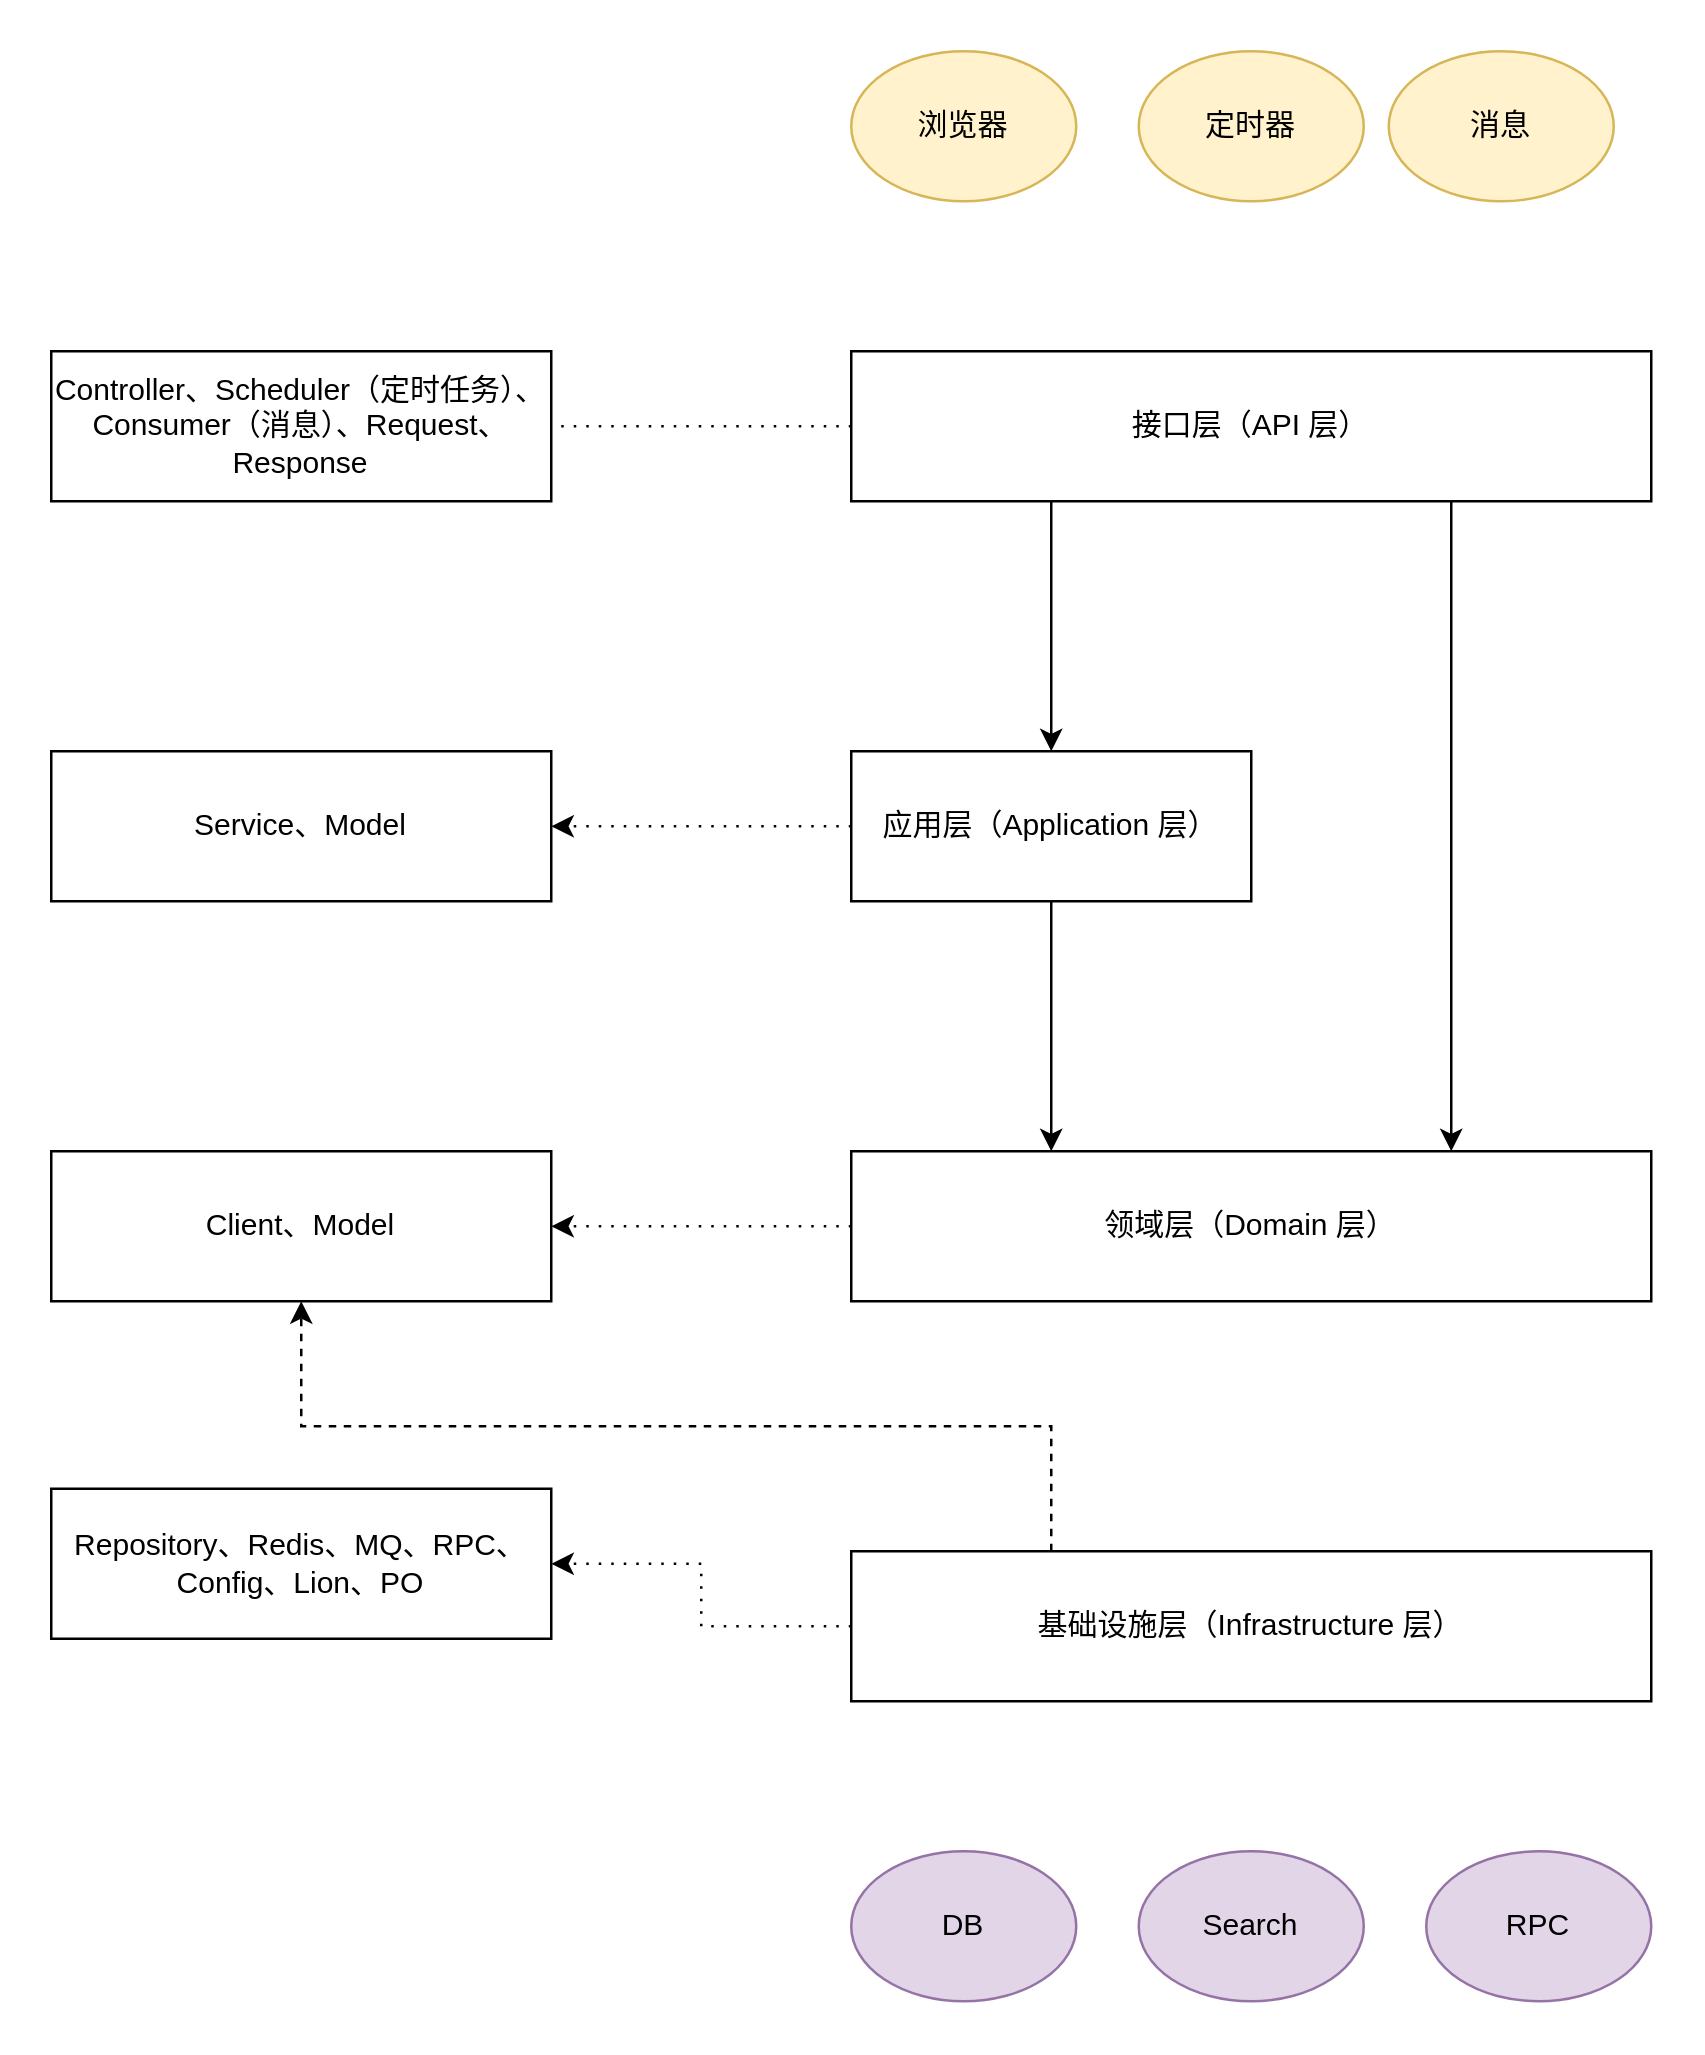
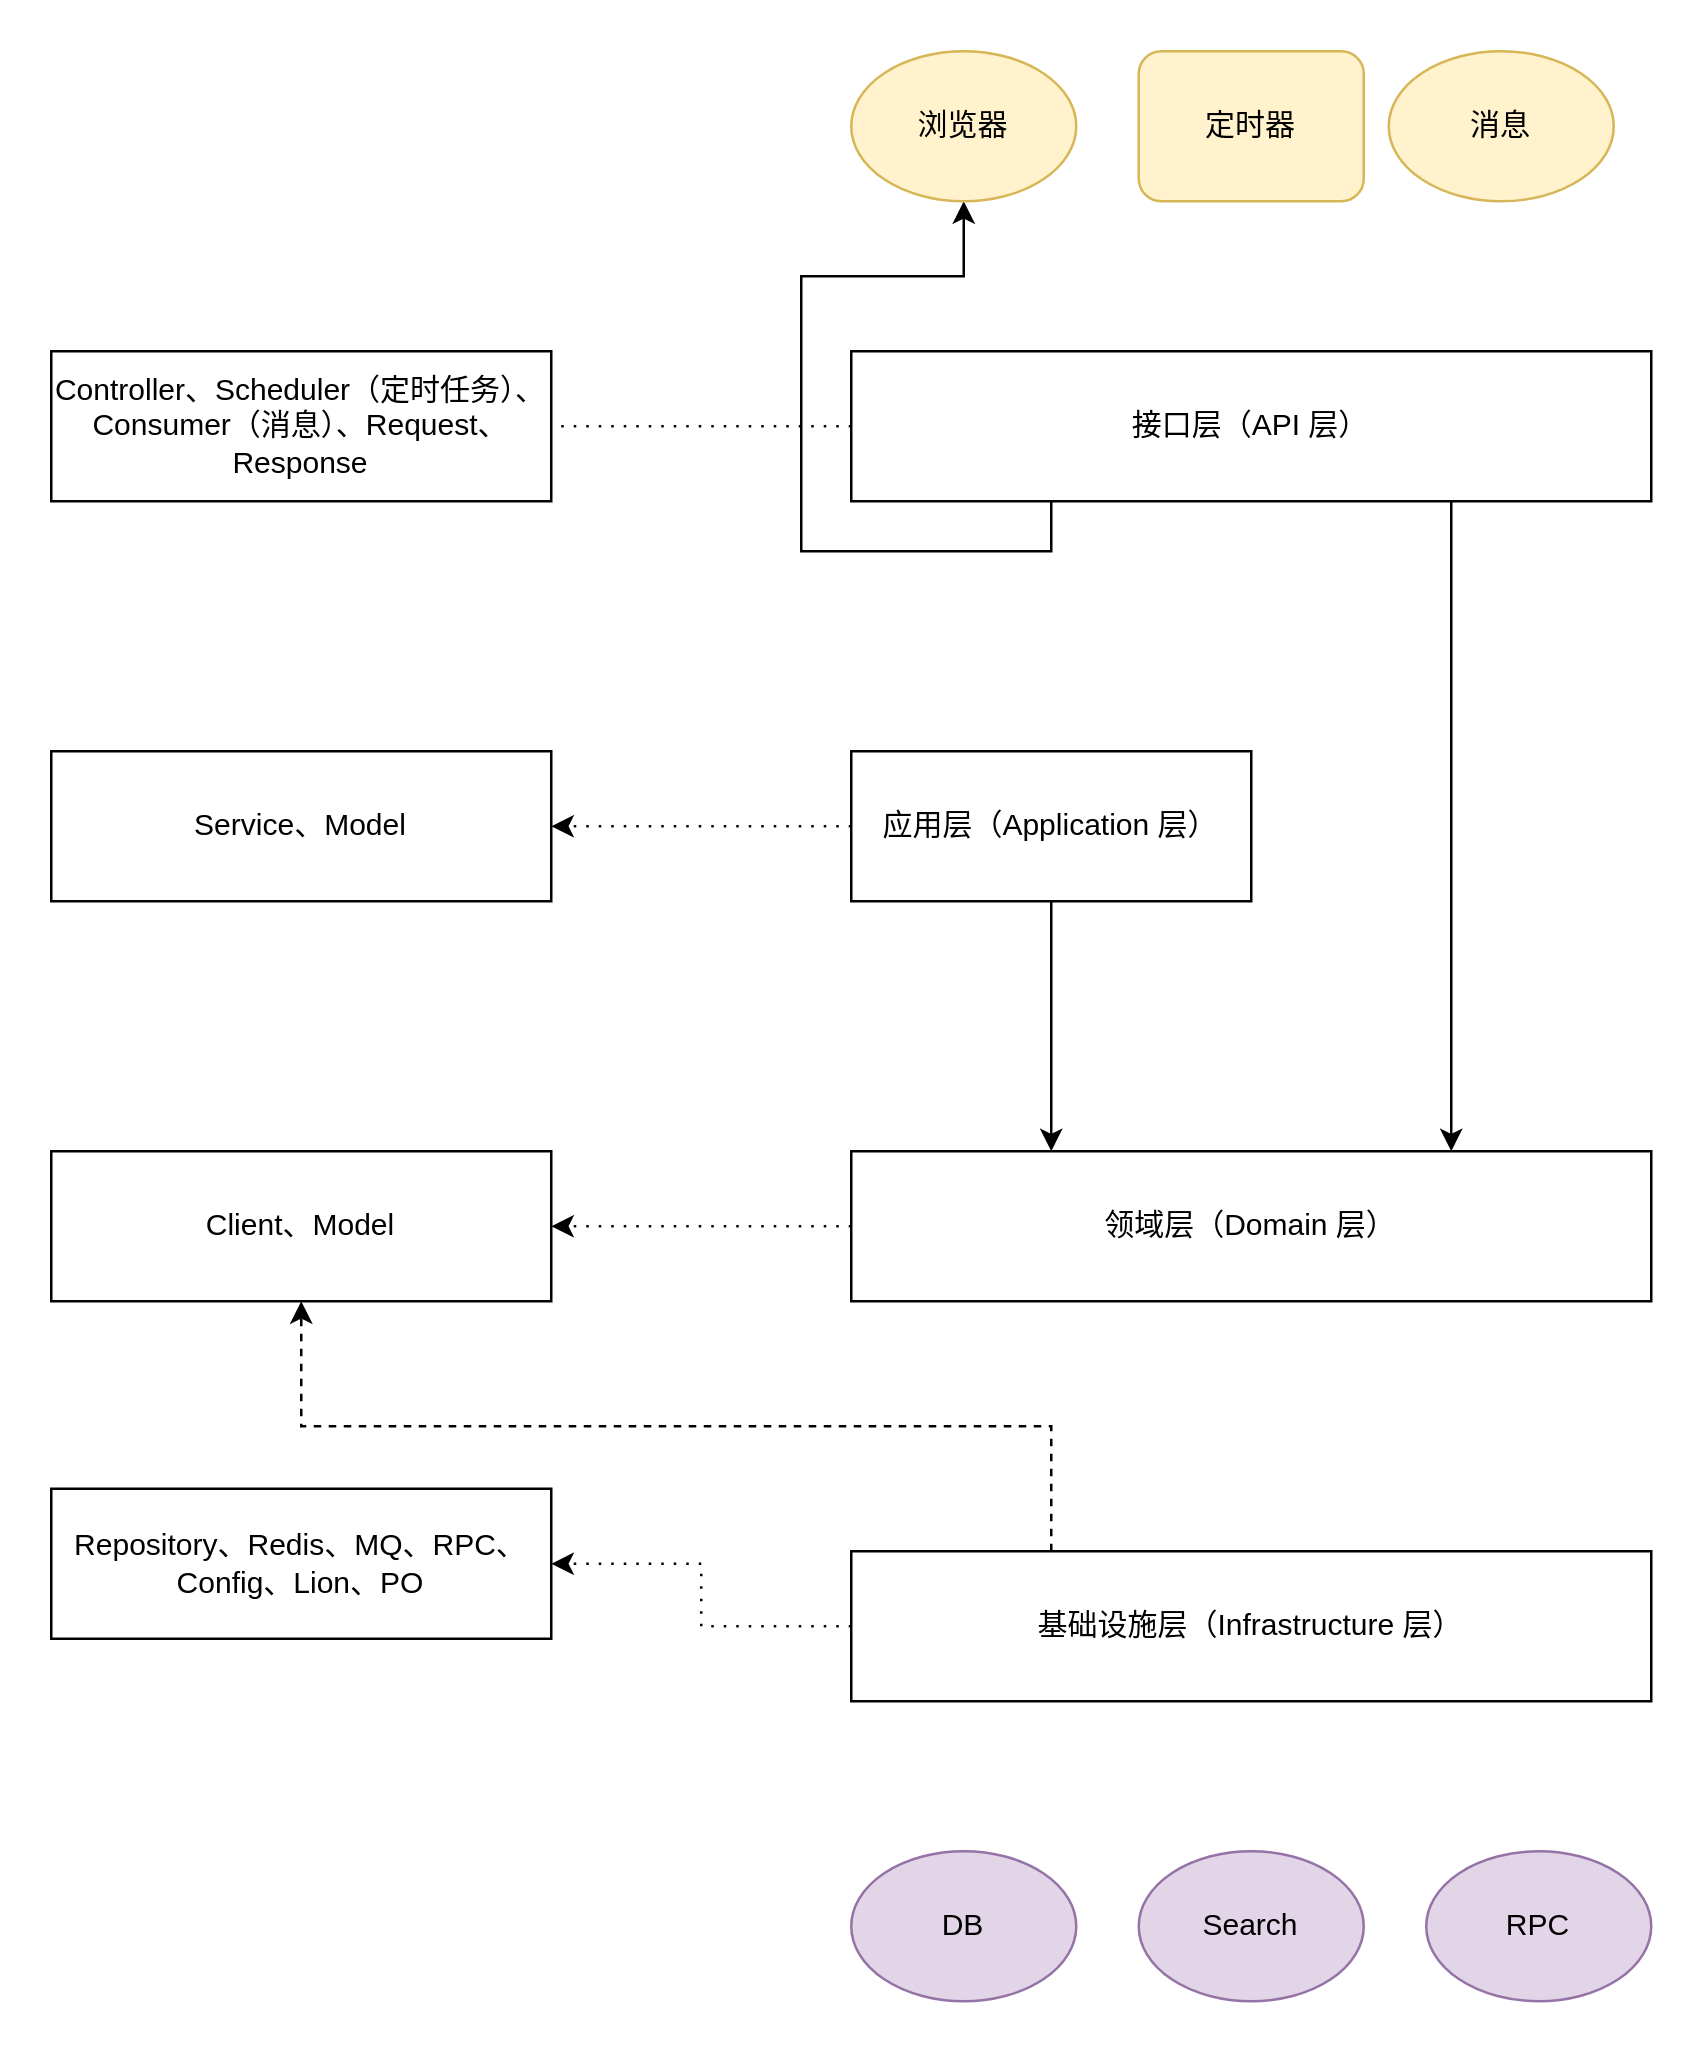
- <mxCell id="19" value="定时器" style="ellipse;whiteSpace=wrap;html=1;fillColor=#fff2cc;strokeColor=#d6b656;" vertex="1" parent="1"><mxGeometry x="455" y="20" width="90" height="60" as="geometry" /></mxCell>
+ <mxCell id="19" value="定时器" style="whiteSpace=wrap;html=1;fillColor=#fff2cc;strokeColor=#d6b656;rounded=1;" vertex="1" parent="1"><mxGeometry x="455" y="20" width="90" height="60" as="geometry" /></mxCell>
- <mxCell id="2" style="edgeStyle=orthogonalEdgeStyle;rounded=0;orthogonalLoop=1;jettySize=auto;html=1;exitX=0.25;exitY=1;exitDx=0;exitDy=0;" parent="1" source="5" target="8" edge="1"><mxGeometry relative="1" as="geometry" /></mxCell>
+ <mxCell id="2" style="edgeStyle=orthogonalEdgeStyle;rounded=0;orthogonalLoop=1;jettySize=auto;html=1;exitX=0.25;exitY=1;exitDx=0;exitDy=0;" parent="1" source="5" target="18" edge="1"><mxGeometry relative="1" as="geometry" /></mxCell>
